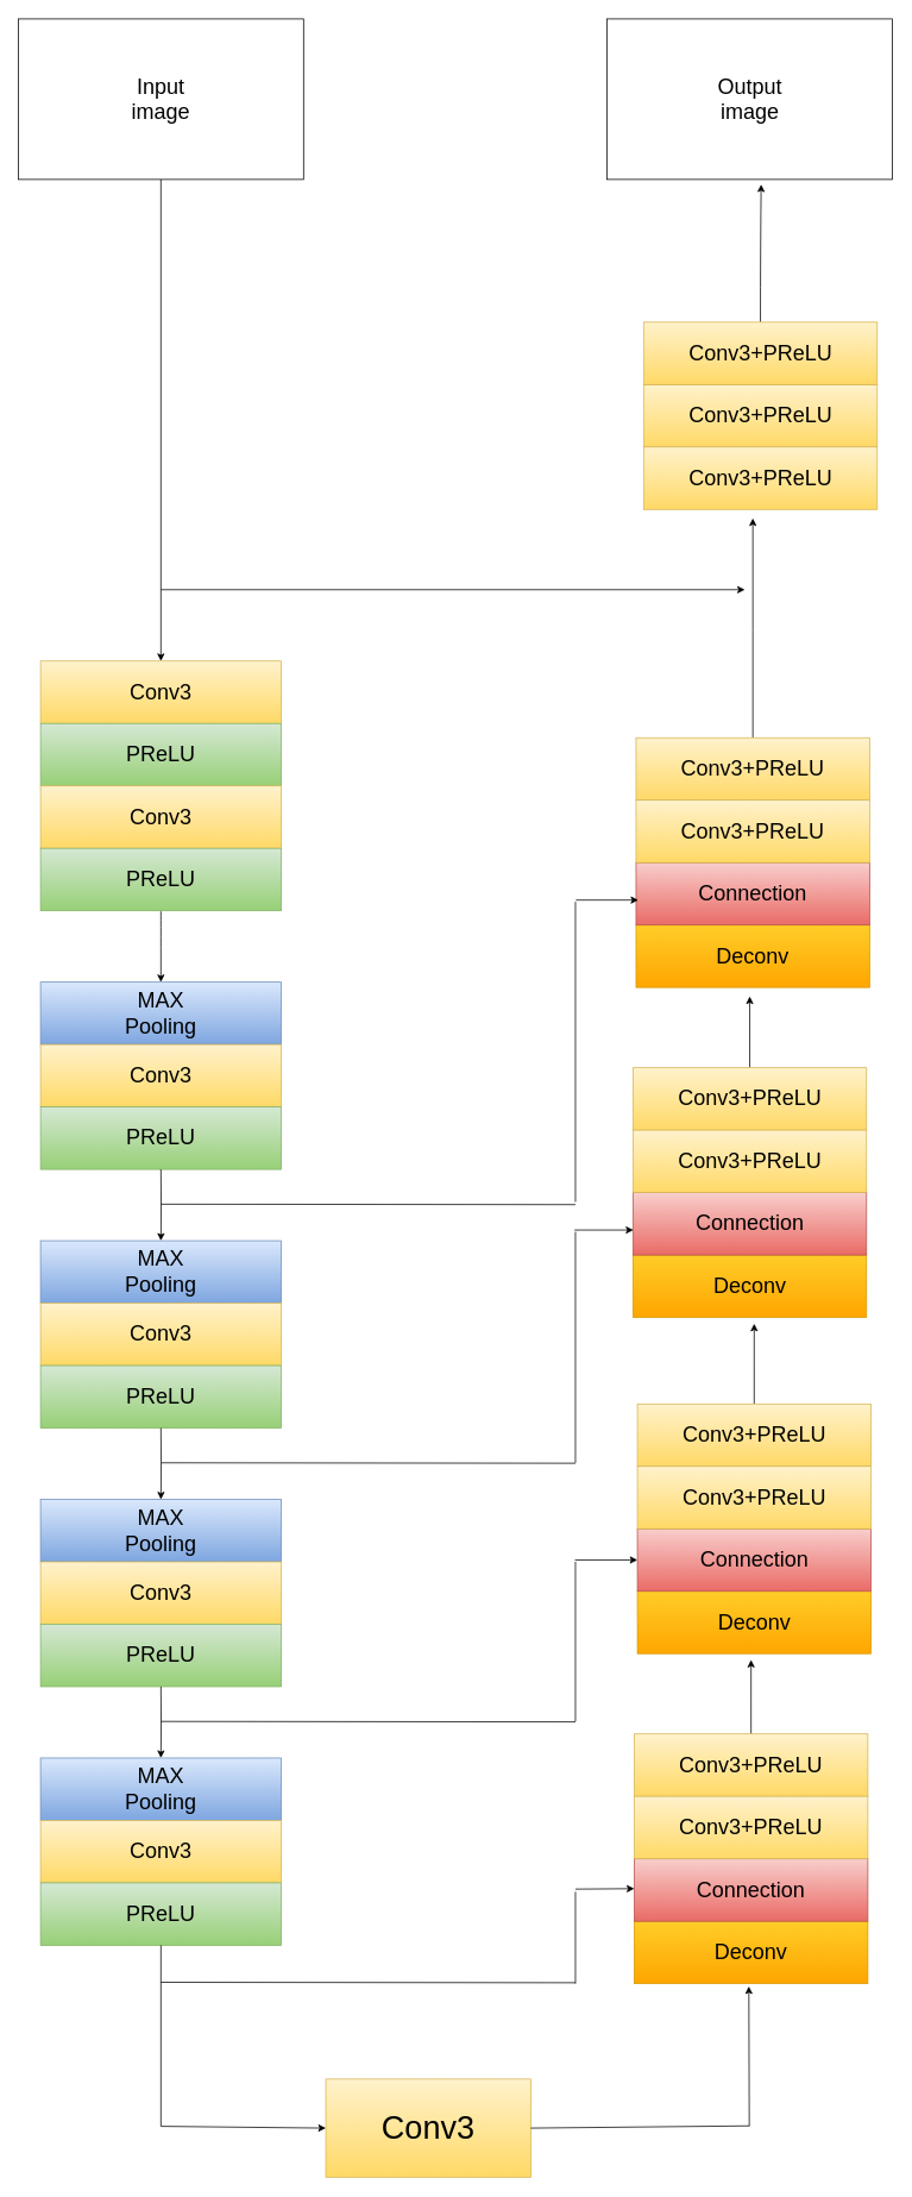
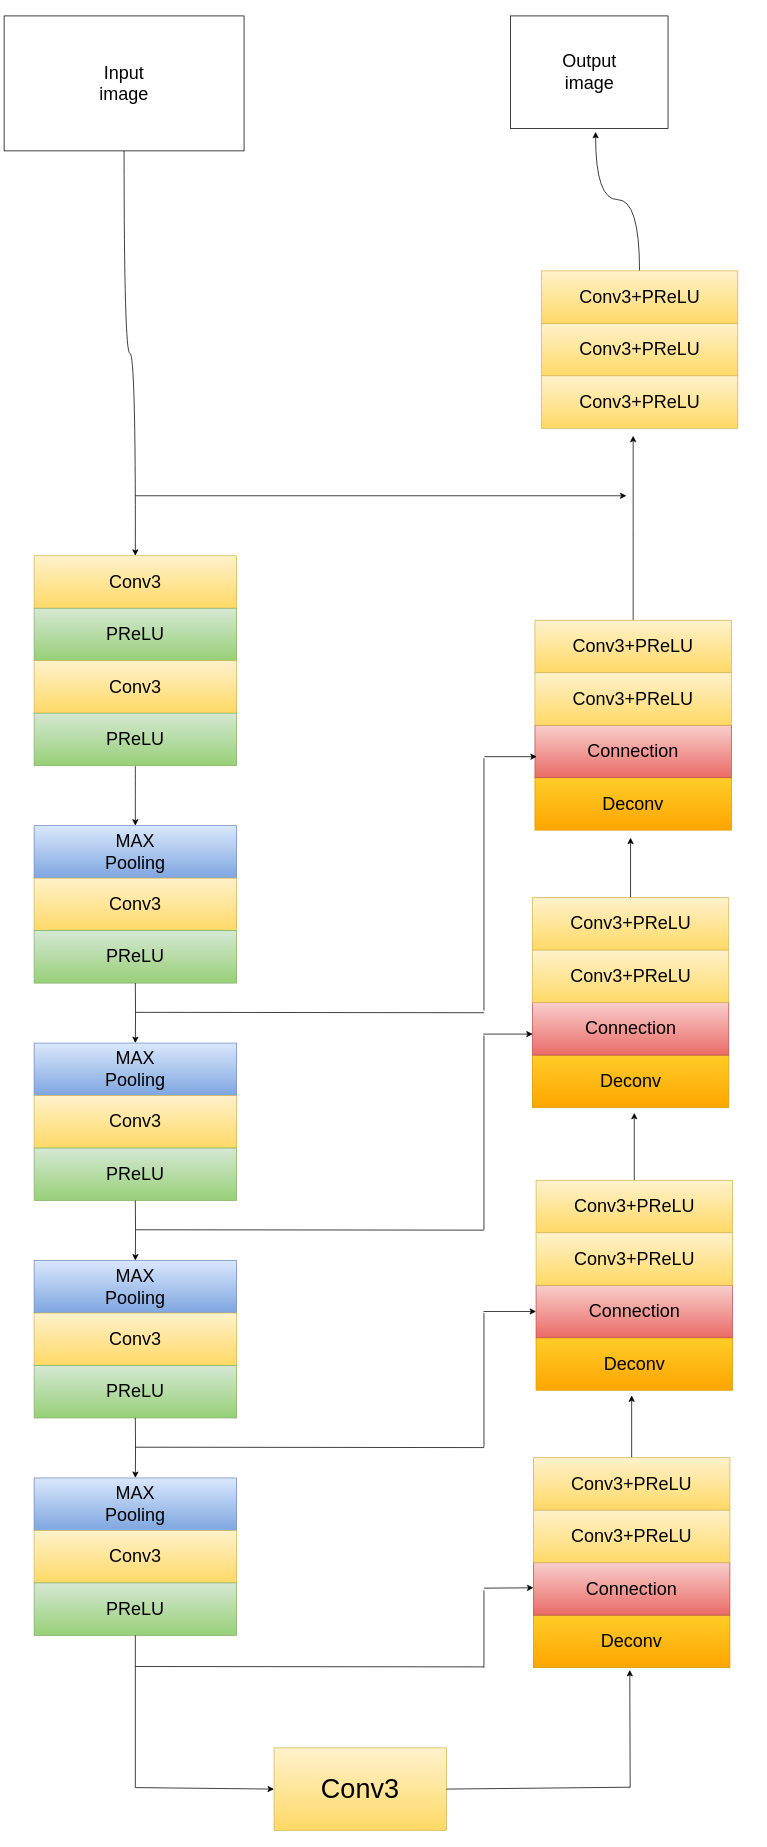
- <mxCell id="3" value="&lt;font style=&quot;font-size: 24px&quot;&gt;Input&lt;br&gt;image&lt;/font&gt;" style="rounded=0;whiteSpace=wrap;html=1;" parent="1" vertex="1"><mxGeometry x="20" y="20" width="320" height="180" as="geometry" /></mxCell>
+ <mxCell id="3" value="&lt;font style=&quot;font-size: 24px&quot;&gt;Input&lt;br&gt;image&lt;/font&gt;" style="rounded=0;whiteSpace=wrap;html=1;" parent="1" vertex="1"><mxGeometry x="5" y="20" width="320" height="180" as="geometry" /></mxCell>
- <mxCell id="65" value="&lt;font style=&quot;font-size: 24px&quot;&gt;Output&lt;br&gt;image&lt;/font&gt;" style="rounded=0;whiteSpace=wrap;html=1;" vertex="1" parent="1"><mxGeometry x="680.5" y="20" width="320" height="180" as="geometry" /></mxCell>
+ <mxCell id="65" value="&lt;font style=&quot;font-size: 24px&quot;&gt;Output&lt;br&gt;image&lt;/font&gt;" style="rounded=0;whiteSpace=wrap;html=1;" vertex="1" parent="1"><mxGeometry x="680.5" y="20" width="210" height="150" as="geometry" /></mxCell>
